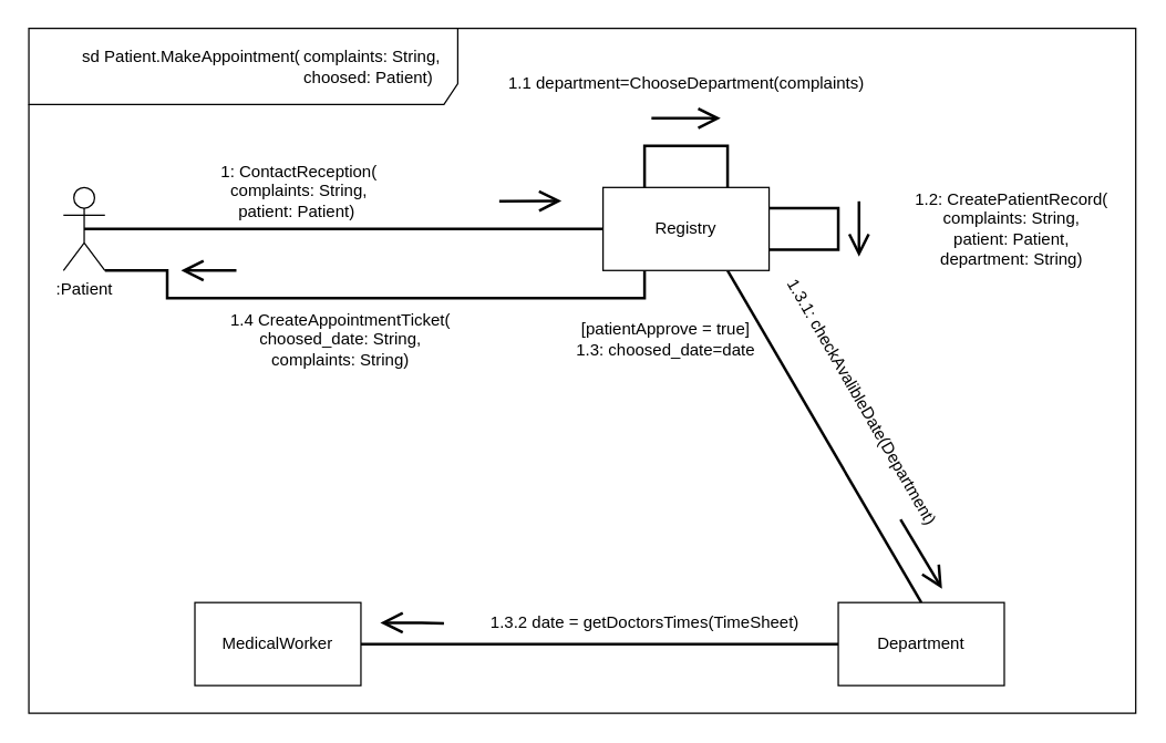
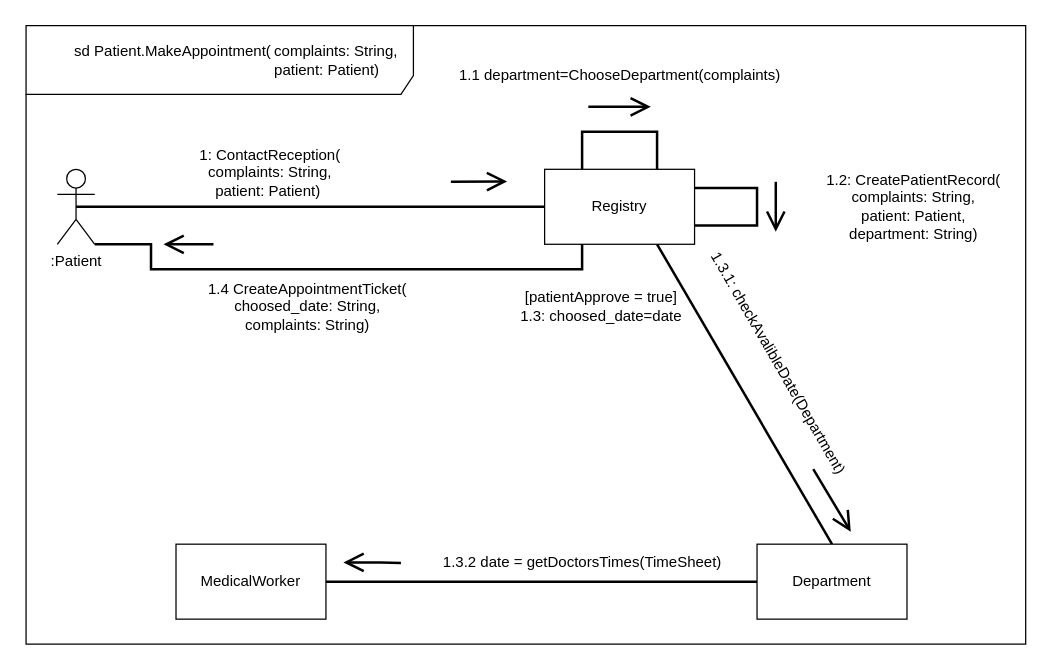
- <mxCell id="25" value="&lt;div style=&quot;text-align: left;&quot;&gt;&lt;span style=&quot;background-color: initial; white-space: pre;&quot;&gt;&#09;&lt;/span&gt;&lt;span style=&quot;background-color: initial;&quot;&gt;sd Patient.MakeAppointment(&lt;/span&gt;&lt;span style=&quot;background-color: initial; white-space: pre;&quot;&gt;&#09;&lt;/span&gt;&lt;span style=&quot;background-color: initial;&quot;&gt;сomplaints: String,&lt;/span&gt;&lt;/div&gt;&lt;div style=&quot;text-align: left;&quot;&gt;&lt;span style=&quot;background-color: initial;&quot;&gt;&lt;span style=&quot;white-space: pre;&quot;&gt;&#09;&lt;/span&gt;&lt;span style=&quot;white-space: pre;&quot;&gt;&#09;&lt;/span&gt;&lt;span style=&quot;white-space: pre;&quot;&gt;&#09;&lt;/span&gt;&lt;span style=&quot;white-space: pre;&quot;&gt;&#09;&lt;/span&gt;&lt;span style=&quot;white-space: pre;&quot;&gt;&#09;&lt;/span&gt;&lt;span style=&quot;white-space: pre;&quot;&gt;&#09;&lt;/span&gt;&lt;span style=&quot;white-space: pre;&quot;&gt;&#09;&lt;/span&gt;choosed: Patient&lt;/span&gt;&lt;span style=&quot;background-color: initial;&quot;&gt;)&lt;/span&gt;&lt;/div&gt;" style="shape=umlFrame;whiteSpace=wrap;html=1;pointerEvents=0;recursiveResize=0;container=1;collapsible=0;width=310;height=55;" vertex="1" parent="1"><mxGeometry x="20" y="20" width="800" height="495" as="geometry" /></mxCell>
+ <mxCell id="25" value="&lt;div style=&quot;text-align: left;&quot;&gt;&lt;span style=&quot;background-color: initial; white-space: pre;&quot;&gt;&#09;&lt;/span&gt;&lt;span style=&quot;background-color: initial;&quot;&gt;sd Patient.MakeAppointment(&lt;/span&gt;&lt;span style=&quot;background-color: initial; white-space: pre;&quot;&gt;&#09;&lt;/span&gt;&lt;span style=&quot;background-color: initial;&quot;&gt;сomplaints: String,&lt;/span&gt;&lt;/div&gt;&lt;div style=&quot;text-align: left;&quot;&gt;&lt;span style=&quot;background-color: initial;&quot;&gt;&lt;span style=&quot;white-space: pre;&quot;&gt;&#09;&lt;/span&gt;&lt;span style=&quot;white-space: pre;&quot;&gt;&#09;&lt;/span&gt;&lt;span style=&quot;white-space: pre;&quot;&gt;&#09;&lt;/span&gt;&lt;span style=&quot;white-space: pre;&quot;&gt;&#09;&lt;/span&gt;&lt;span style=&quot;white-space: pre;&quot;&gt;&#09;&lt;/span&gt;&lt;span style=&quot;white-space: pre;&quot;&gt;&#09;&lt;/span&gt;&lt;span style=&quot;white-space: pre;&quot;&gt;&#09;&lt;/span&gt;patient: Patient&lt;/span&gt;&lt;span style=&quot;background-color: initial;&quot;&gt;)&lt;/span&gt;&lt;/div&gt;" style="shape=umlFrame;whiteSpace=wrap;html=1;pointerEvents=0;recursiveResize=0;container=1;collapsible=0;width=310;height=55;" vertex="1" parent="1"><mxGeometry x="20" y="20" width="800" height="495" as="geometry" /></mxCell>
